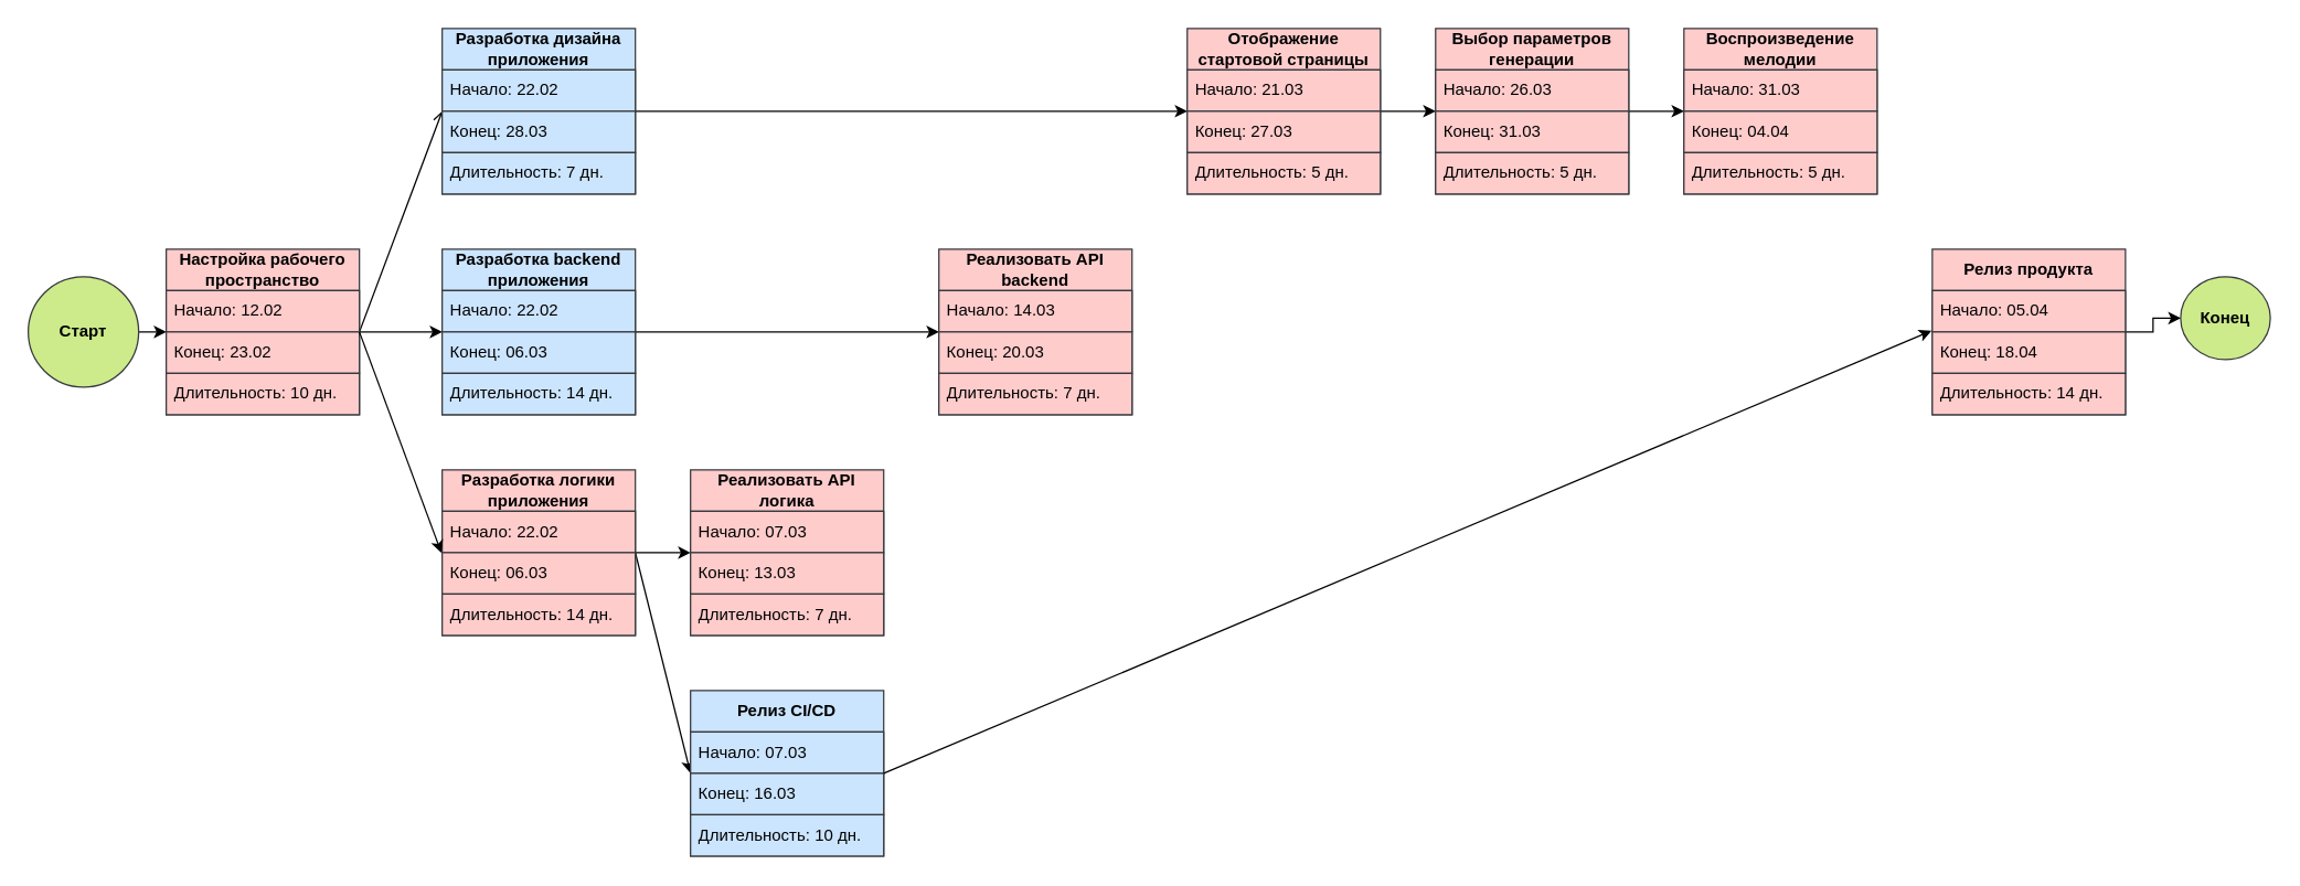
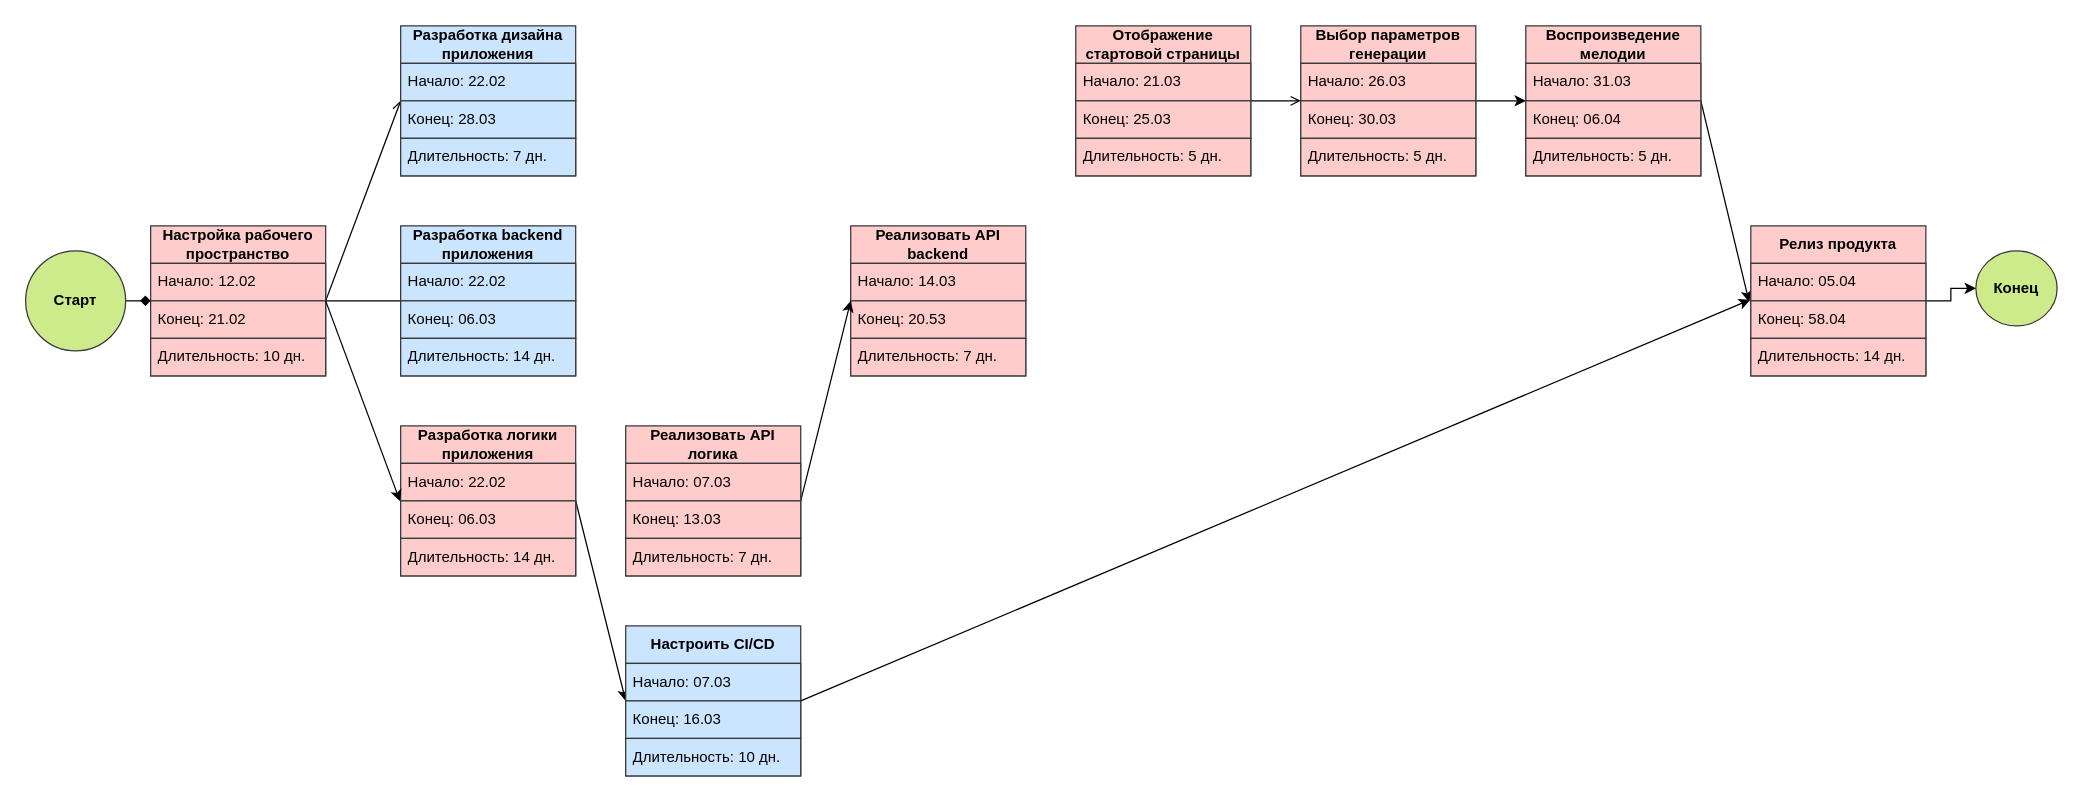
- <mxCell id="10" style="edgeStyle=orthogonalEdgeStyle;rounded=0;orthogonalLoop=1;jettySize=auto;html=1;exitX=1;exitY=0.5;exitDx=0;exitDy=0;entryX=0;entryY=0.5;entryDx=0;entryDy=0;" edge="1" parent="1" source="11" target="16"><mxGeometry relative="1" as="geometry" /></mxCell>
- <mxCell id="15" style="edgeStyle=orthogonalEdgeStyle;rounded=0;orthogonalLoop=1;jettySize=auto;html=1;exitX=1;exitY=0.5;exitDx=0;exitDy=0;entryX=0;entryY=0.5;entryDx=0;entryDy=0;" edge="1" parent="1" source="16" target="21"><mxGeometry relative="1" as="geometry" /></mxCell>
+ <mxCell id="15" style="edgeStyle=orthogonalEdgeStyle;rounded=0;orthogonalLoop=1;jettySize=auto;html=1;exitX=1;exitY=0.5;exitDx=0;exitDy=0;entryX=0;entryY=0.5;entryDx=0;entryDy=0;endArrow=open;" edge="1" parent="1" source="16" target="21"><mxGeometry relative="1" as="geometry" /></mxCell>
- <mxCell id="18" value="Конец: 27.03" style="text;strokeColor=#36393d;fillColor=#ffcccc;align=left;verticalAlign=middle;spacingLeft=4;spacingRight=4;overflow=hidden;points=[[0,0.5],[1,0.5]];portConstraint=eastwest;rotatable=0;whiteSpace=wrap;html=1;" vertex="1" parent="16"><mxGeometry y="60" width="140" height="30" as="geometry" /></mxCell>
+ <mxCell id="18" value="Конец: 25.03" style="text;strokeColor=#36393d;fillColor=#ffcccc;align=left;verticalAlign=middle;spacingLeft=4;spacingRight=4;overflow=hidden;points=[[0,0.5],[1,0.5]];portConstraint=eastwest;rotatable=0;whiteSpace=wrap;html=1;" vertex="1" parent="16"><mxGeometry y="60" width="140" height="30" as="geometry" /></mxCell>
- <mxCell id="23" value="Конец: 31.03" style="text;strokeColor=#36393d;fillColor=#ffcccc;align=left;verticalAlign=middle;spacingLeft=4;spacingRight=4;overflow=hidden;points=[[0,0.5],[1,0.5]];portConstraint=eastwest;rotatable=0;whiteSpace=wrap;html=1;" vertex="1" parent="21"><mxGeometry y="60" width="140" height="30" as="geometry" /></mxCell>
+ <mxCell id="23" value="Конец: 30.03" style="text;strokeColor=#36393d;fillColor=#ffcccc;align=left;verticalAlign=middle;spacingLeft=4;spacingRight=4;overflow=hidden;points=[[0,0.5],[1,0.5]];portConstraint=eastwest;rotatable=0;whiteSpace=wrap;html=1;" vertex="1" parent="21"><mxGeometry y="60" width="140" height="30" as="geometry" /></mxCell>
- <mxCell id="28" value="Конец: 04.04" style="text;strokeColor=#36393d;fillColor=#ffcccc;align=left;verticalAlign=middle;spacingLeft=4;spacingRight=4;overflow=hidden;points=[[0,0.5],[1,0.5]];portConstraint=eastwest;rotatable=0;whiteSpace=wrap;html=1;" vertex="1" parent="26"><mxGeometry y="60" width="140" height="30" as="geometry" /></mxCell>
+ <mxCell id="28" value="Конец: 06.04" style="text;strokeColor=#36393d;fillColor=#ffcccc;align=left;verticalAlign=middle;spacingLeft=4;spacingRight=4;overflow=hidden;points=[[0,0.5],[1,0.5]];portConstraint=eastwest;rotatable=0;whiteSpace=wrap;html=1;" vertex="1" parent="26"><mxGeometry y="60" width="140" height="30" as="geometry" /></mxCell>
+ <mxCell id="25" style="rounded=0;orthogonalLoop=1;jettySize=auto;html=1;exitX=1;exitY=0.5;exitDx=0;exitDy=0;entryX=-0.01;entryY=1.028;entryDx=0;entryDy=0;entryPerimeter=0;" edge="1" parent="1" source="26" target="53"><mxGeometry relative="1" as="geometry" /></mxCell>
- <mxCell id="8" style="edgeStyle=orthogonalEdgeStyle;rounded=0;orthogonalLoop=1;jettySize=auto;html=1;exitX=1;exitY=0.5;exitDx=0;exitDy=0;entryX=0;entryY=0.5;entryDx=0;entryDy=0;" edge="1" parent="1" source="9" target="4"><mxGeometry relative="1" as="geometry" /></mxCell>
+ <mxCell id="8" style="edgeStyle=orthogonalEdgeStyle;rounded=0;orthogonalLoop=1;jettySize=auto;html=1;exitX=1;exitY=0.5;exitDx=0;exitDy=0;entryX=0;entryY=0.5;entryDx=0;entryDy=0;endArrow=diamond;" edge="1" parent="1" source="9" target="4"><mxGeometry relative="1" as="geometry" /></mxCell>
- <mxCell id="3" style="rounded=0;orthogonalLoop=1;jettySize=auto;html=1;exitX=1;exitY=0.5;exitDx=0;exitDy=0;" edge="1" parent="1" source="4" target="31"><mxGeometry relative="1" as="geometry" /></mxCell>
+ <mxCell id="3" style="rounded=0;orthogonalLoop=1;jettySize=auto;html=1;exitX=1;exitY=0.5;exitDx=0;exitDy=0;endArrow=none;" edge="1" parent="1" source="4" target="31"><mxGeometry relative="1" as="geometry" /></mxCell>
- <mxCell id="30" style="edgeStyle=orthogonalEdgeStyle;rounded=0;orthogonalLoop=1;jettySize=auto;html=1;exitX=1;exitY=0.5;exitDx=0;exitDy=0;" edge="1" parent="1" source="31" target="41"><mxGeometry relative="1" as="geometry" /></mxCell>
- <mxCell id="6" value="Конец: 23.02" style="text;strokeColor=#36393d;fillColor=#ffcccc;align=left;verticalAlign=middle;spacingLeft=4;spacingRight=4;overflow=hidden;points=[[0,0.5],[1,0.5]];portConstraint=eastwest;rotatable=0;whiteSpace=wrap;html=1;" vertex="1" parent="4"><mxGeometry y="60" width="140" height="30" as="geometry" /></mxCell>
+ <mxCell id="6" value="Конец: 21.02" style="text;strokeColor=#36393d;fillColor=#ffcccc;align=left;verticalAlign=middle;spacingLeft=4;spacingRight=4;overflow=hidden;points=[[0,0.5],[1,0.5]];portConstraint=eastwest;rotatable=0;whiteSpace=wrap;html=1;" vertex="1" parent="4"><mxGeometry y="60" width="140" height="30" as="geometry" /></mxCell>
- <mxCell id="43" value="Конец: 20.03" style="text;strokeColor=#36393d;fillColor=#ffcccc;align=left;verticalAlign=middle;spacingLeft=4;spacingRight=4;overflow=hidden;points=[[0,0.5],[1,0.5]];portConstraint=eastwest;rotatable=0;whiteSpace=wrap;html=1;" vertex="1" parent="41"><mxGeometry y="60" width="140" height="30" as="geometry" /></mxCell>
+ <mxCell id="43" value="Конец: 20.53" style="text;strokeColor=#36393d;fillColor=#ffcccc;align=left;verticalAlign=middle;spacingLeft=4;spacingRight=4;overflow=hidden;points=[[0,0.5],[1,0.5]];portConstraint=eastwest;rotatable=0;whiteSpace=wrap;html=1;" vertex="1" parent="41"><mxGeometry y="60" width="140" height="30" as="geometry" /></mxCell>
- <mxCell id="54" value="Конец: 18.04" style="text;strokeColor=#36393d;fillColor=#ffcccc;align=left;verticalAlign=middle;spacingLeft=4;spacingRight=4;overflow=hidden;points=[[0,0.5],[1,0.5]];portConstraint=eastwest;rotatable=0;whiteSpace=wrap;html=1;" vertex="1" parent="52"><mxGeometry y="60" width="140" height="30" as="geometry" /></mxCell>
+ <mxCell id="54" value="Конец: 58.04" style="text;strokeColor=#36393d;fillColor=#ffcccc;align=left;verticalAlign=middle;spacingLeft=4;spacingRight=4;overflow=hidden;points=[[0,0.5],[1,0.5]];portConstraint=eastwest;rotatable=0;whiteSpace=wrap;html=1;" vertex="1" parent="52"><mxGeometry y="60" width="140" height="30" as="geometry" /></mxCell>
+ <mxCell id="45" style="rounded=0;orthogonalLoop=1;jettySize=auto;html=1;exitX=1;exitY=0.5;exitDx=0;exitDy=0;entryX=0;entryY=0.5;entryDx=0;entryDy=0;" edge="1" parent="1" source="46" target="41"><mxGeometry relative="1" as="geometry" /></mxCell>
- <mxCell id="35" style="edgeStyle=orthogonalEdgeStyle;rounded=0;orthogonalLoop=1;jettySize=auto;html=1;exitX=1;exitY=0.5;exitDx=0;exitDy=0;" edge="1" parent="1" source="37" target="46"><mxGeometry relative="1" as="geometry" /></mxCell>
- <mxCell id="56" value="&lt;b&gt;Релиз CI/CD&lt;/b&gt;" style="swimlane;fontStyle=0;childLayout=stackLayout;horizontal=1;startSize=30;horizontalStack=0;resizeParent=1;resizeParentMax=0;resizeLast=0;collapsible=1;marginBottom=0;whiteSpace=wrap;html=1;fillColor=#cce5ff;strokeColor=#36393d;" vertex="1" parent="1"><mxGeometry x="500" y="500" width="140" height="120" as="geometry" /></mxCell>
+ <mxCell id="56" value="&lt;b&gt;Настроить CI/CD&lt;/b&gt;" style="swimlane;fontStyle=0;childLayout=stackLayout;horizontal=1;startSize=30;horizontalStack=0;resizeParent=1;resizeParentMax=0;resizeLast=0;collapsible=1;marginBottom=0;whiteSpace=wrap;html=1;fillColor=#cce5ff;strokeColor=#36393d;" vertex="1" parent="1"><mxGeometry x="500" y="500" width="140" height="120" as="geometry" /></mxCell>
